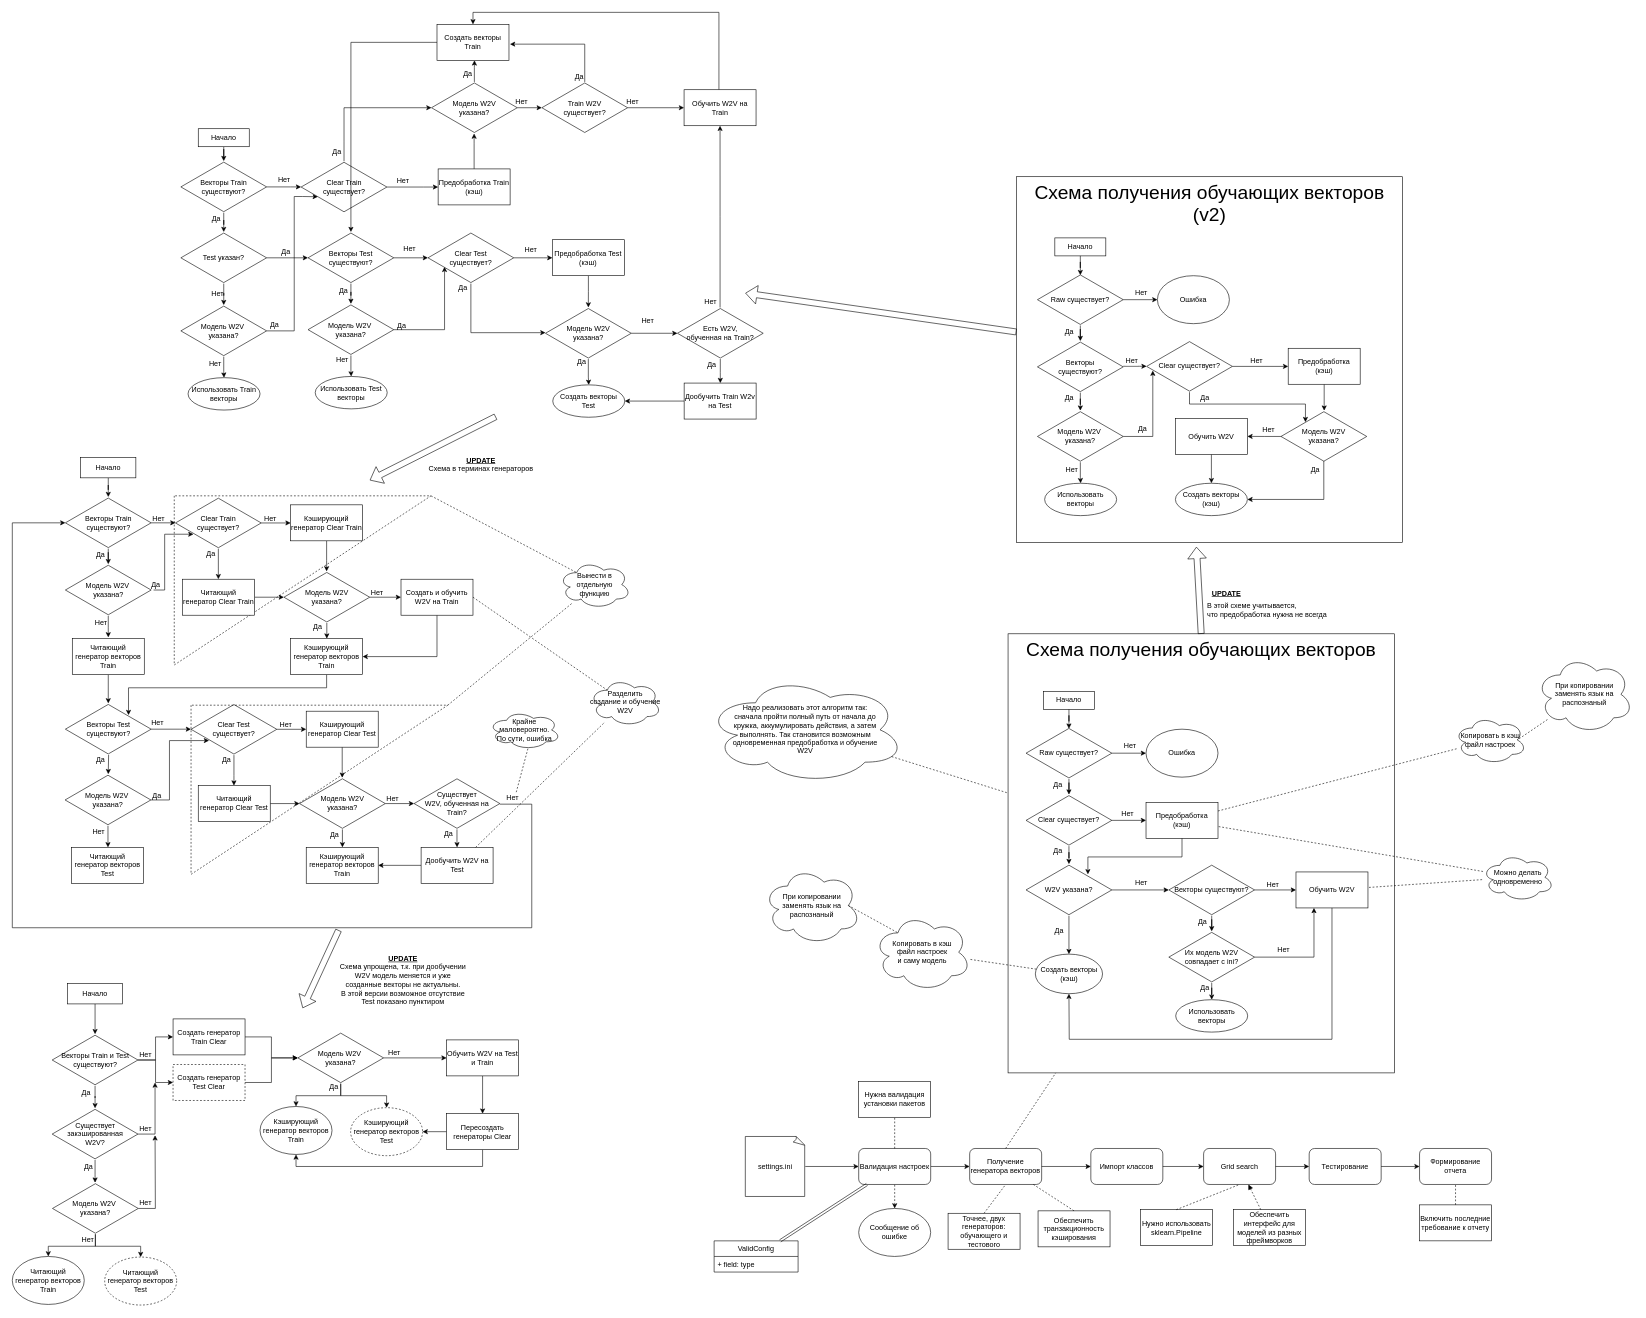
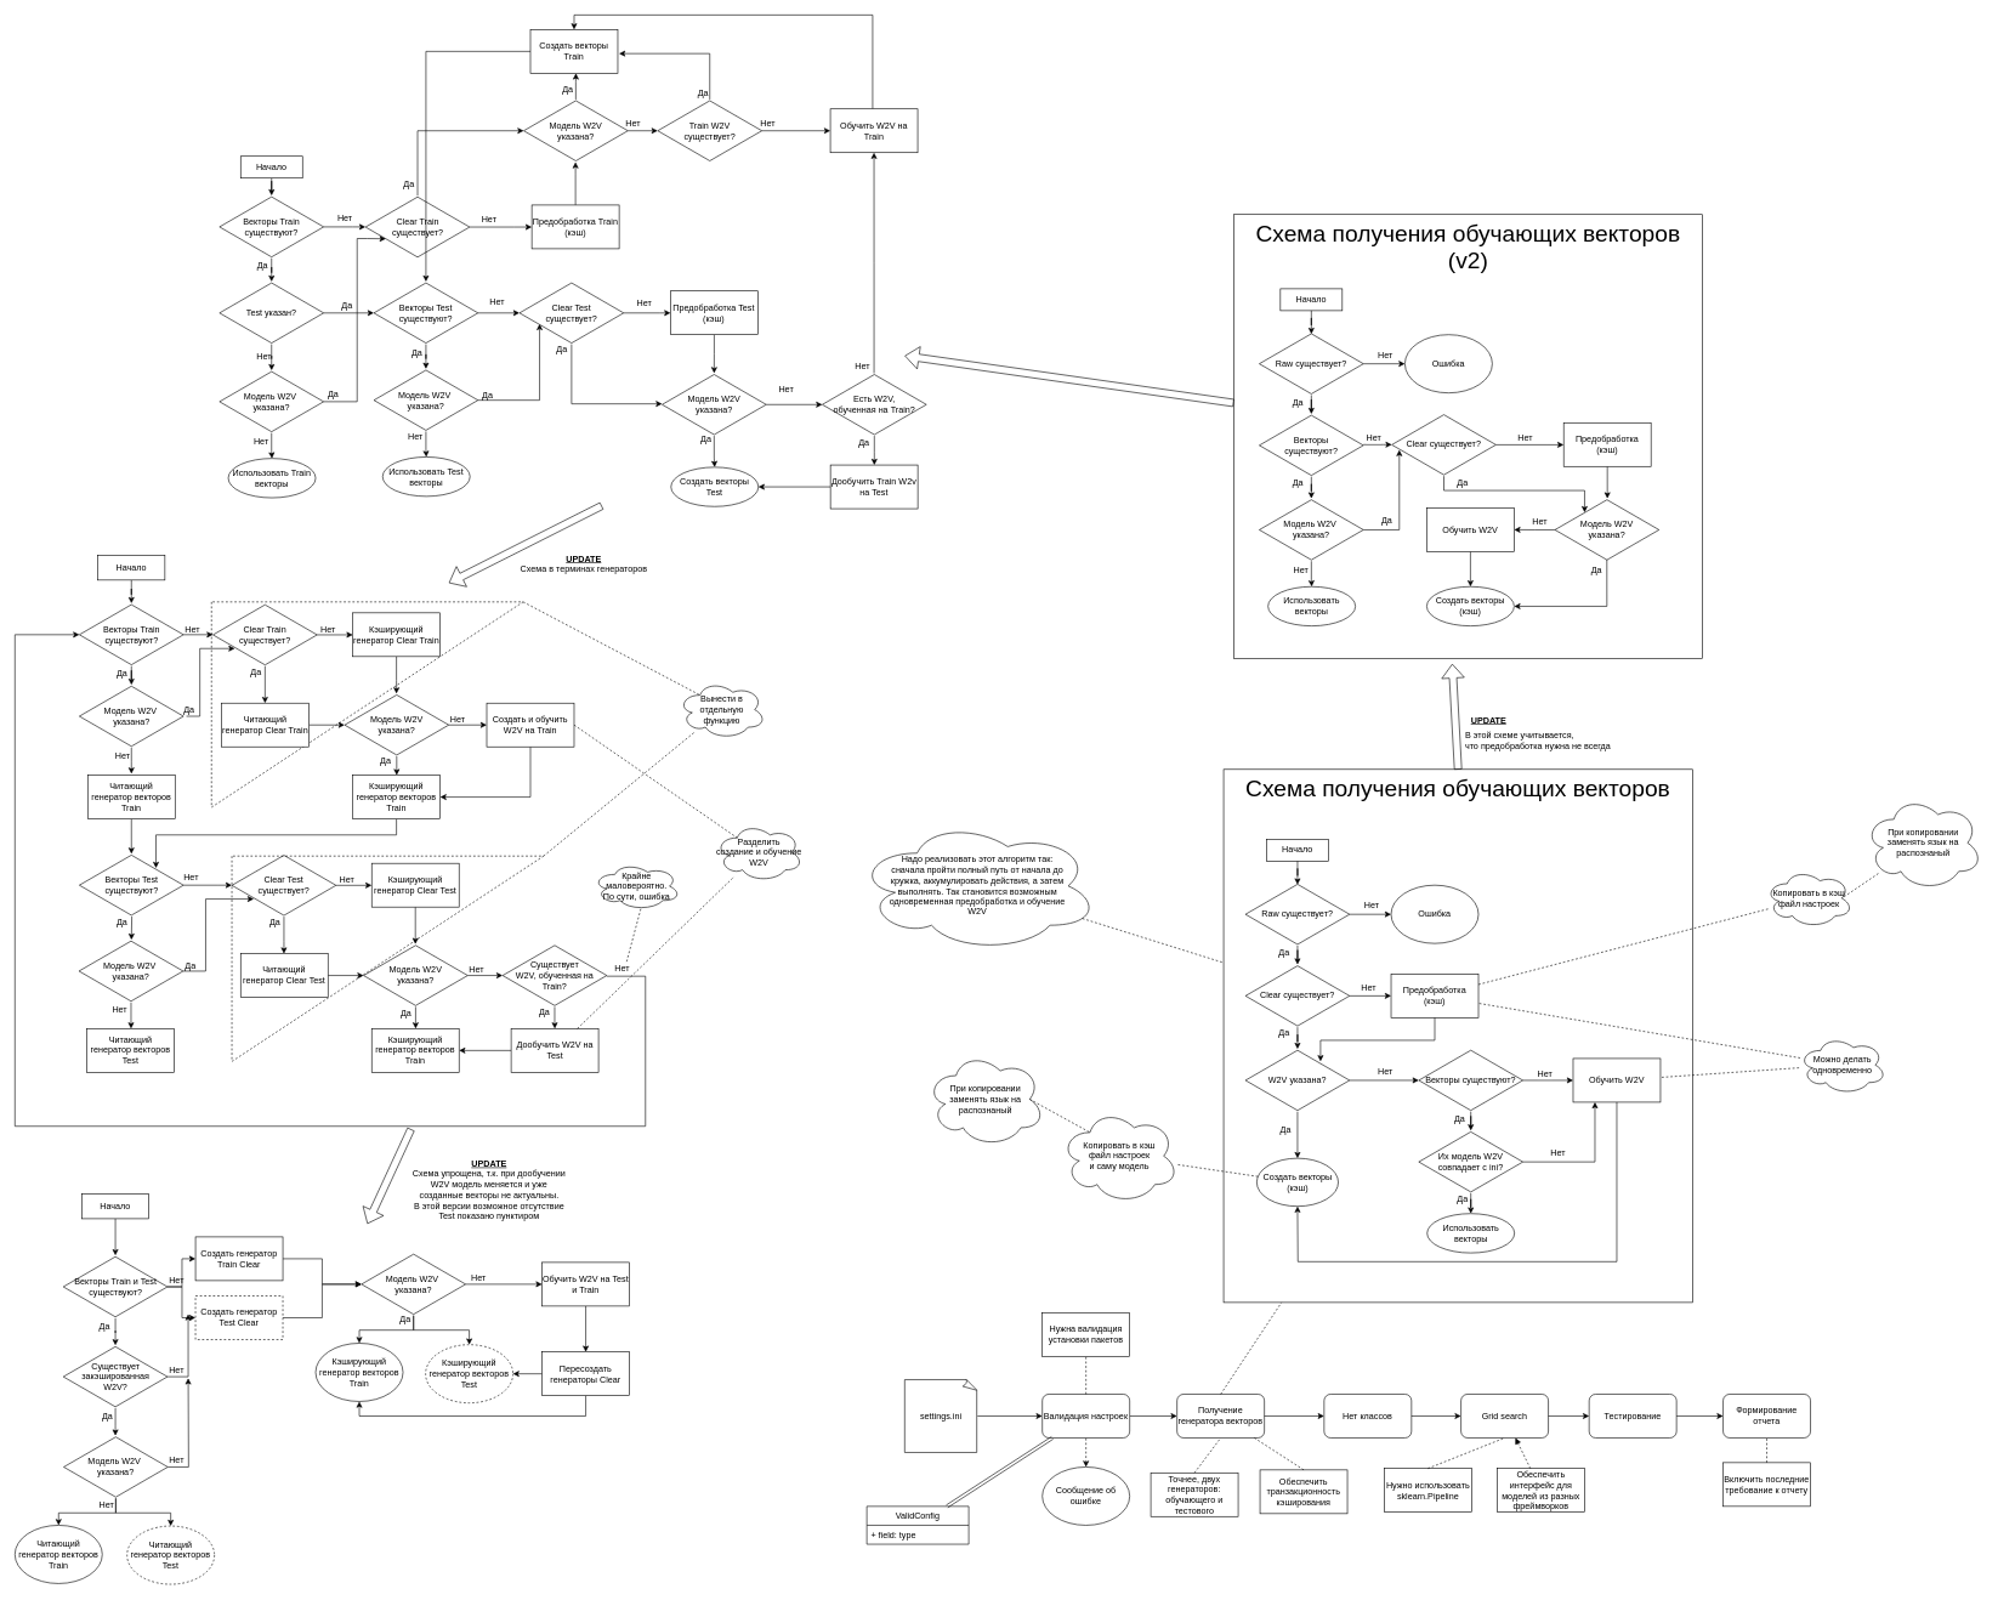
- <mxCell id="284" value="Создать генератор Train Clear" style="rounded=0;whiteSpace=wrap;html=1;direction=east;" vertex="1" parent="1"><mxGeometry x="288" y="1698" width="120" height="60" as="geometry" /></mxCell>
+ <mxCell id="284" value="Создать генератор Train Clear" style="rounded=0;whiteSpace=wrap;html=1;direction=east;" vertex="1" parent="1"><mxGeometry x="268" y="1698" width="120" height="60" as="geometry" /></mxCell>
- <mxCell id="288" value="Создать генератор Test Clear" style="rounded=0;whiteSpace=wrap;html=1;direction=east;dashed=1;" vertex="1" parent="1"><mxGeometry x="288" y="1774" width="120" height="60" as="geometry" /></mxCell>
+ <mxCell id="288" value="Создать генератор Test Clear" style="rounded=0;whiteSpace=wrap;html=1;direction=east;dashed=1;" vertex="1" parent="1"><mxGeometry x="268" y="1779" width="120" height="60" as="geometry" /></mxCell>
- <mxCell id="15" value="Импорт классов" style="rounded=1;whiteSpace=wrap;html=1;labelBackgroundColor=none;fillColor=none;fontSize=12;fontColor=#000000;" parent="1" vertex="1"><mxGeometry x="1818" y="1914" width="120" height="60" as="geometry" /></mxCell>
+ <mxCell id="15" value="Нет классов" style="rounded=1;whiteSpace=wrap;html=1;labelBackgroundColor=none;fillColor=none;fontSize=12;fontColor=#000000;" parent="1" vertex="1"><mxGeometry x="1818" y="1914" width="120" height="60" as="geometry" /></mxCell>
